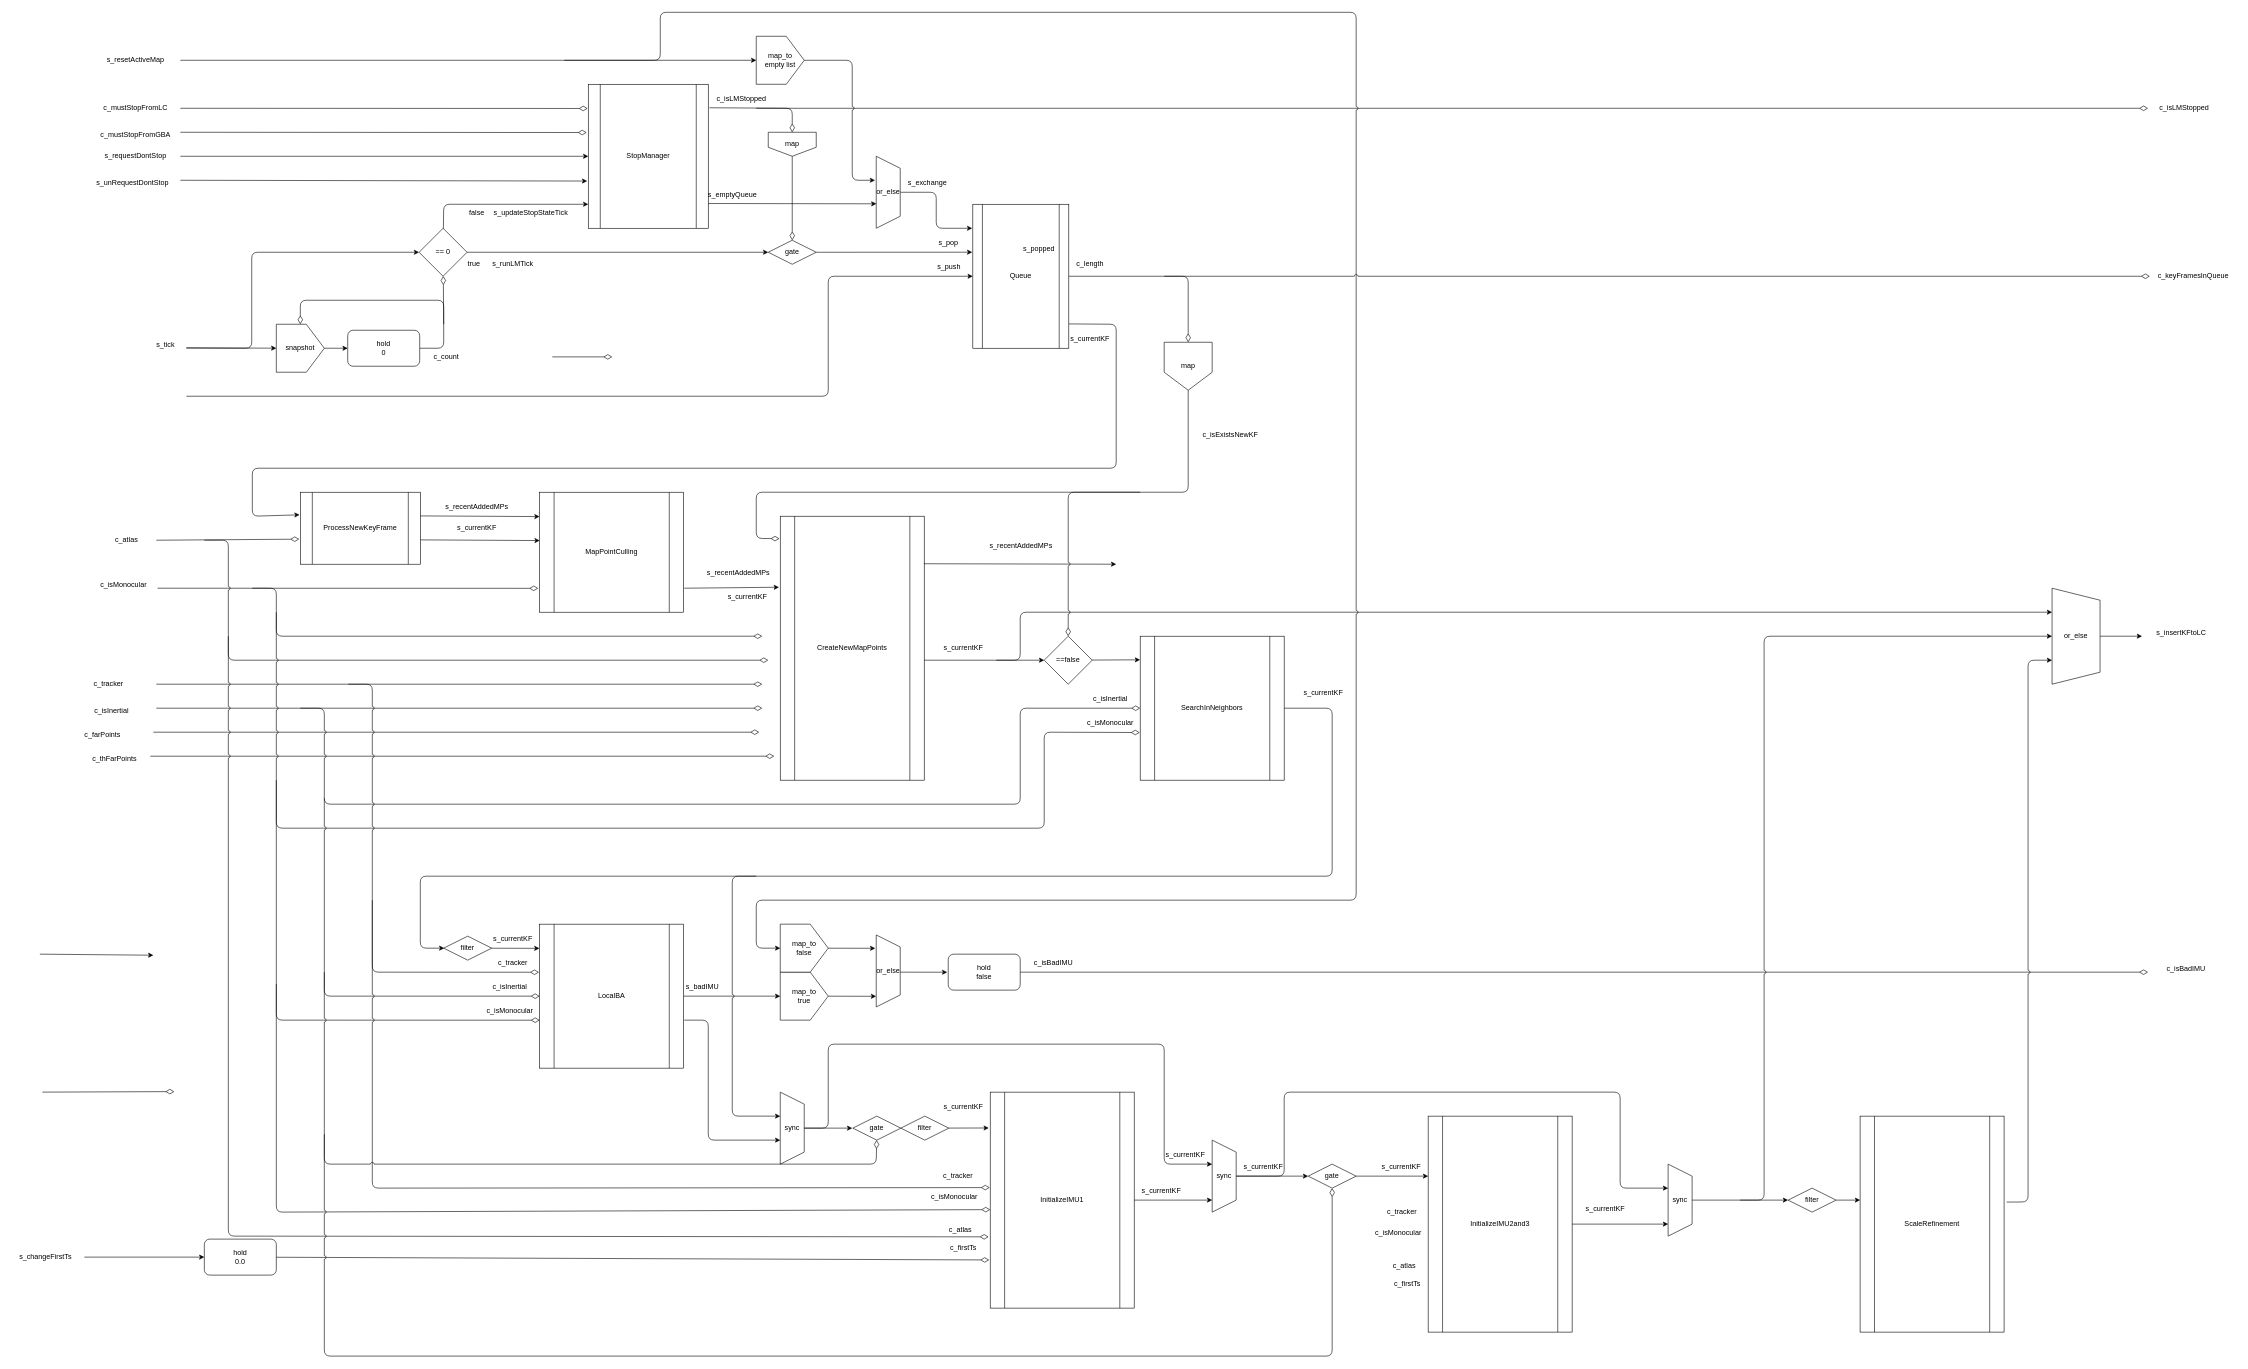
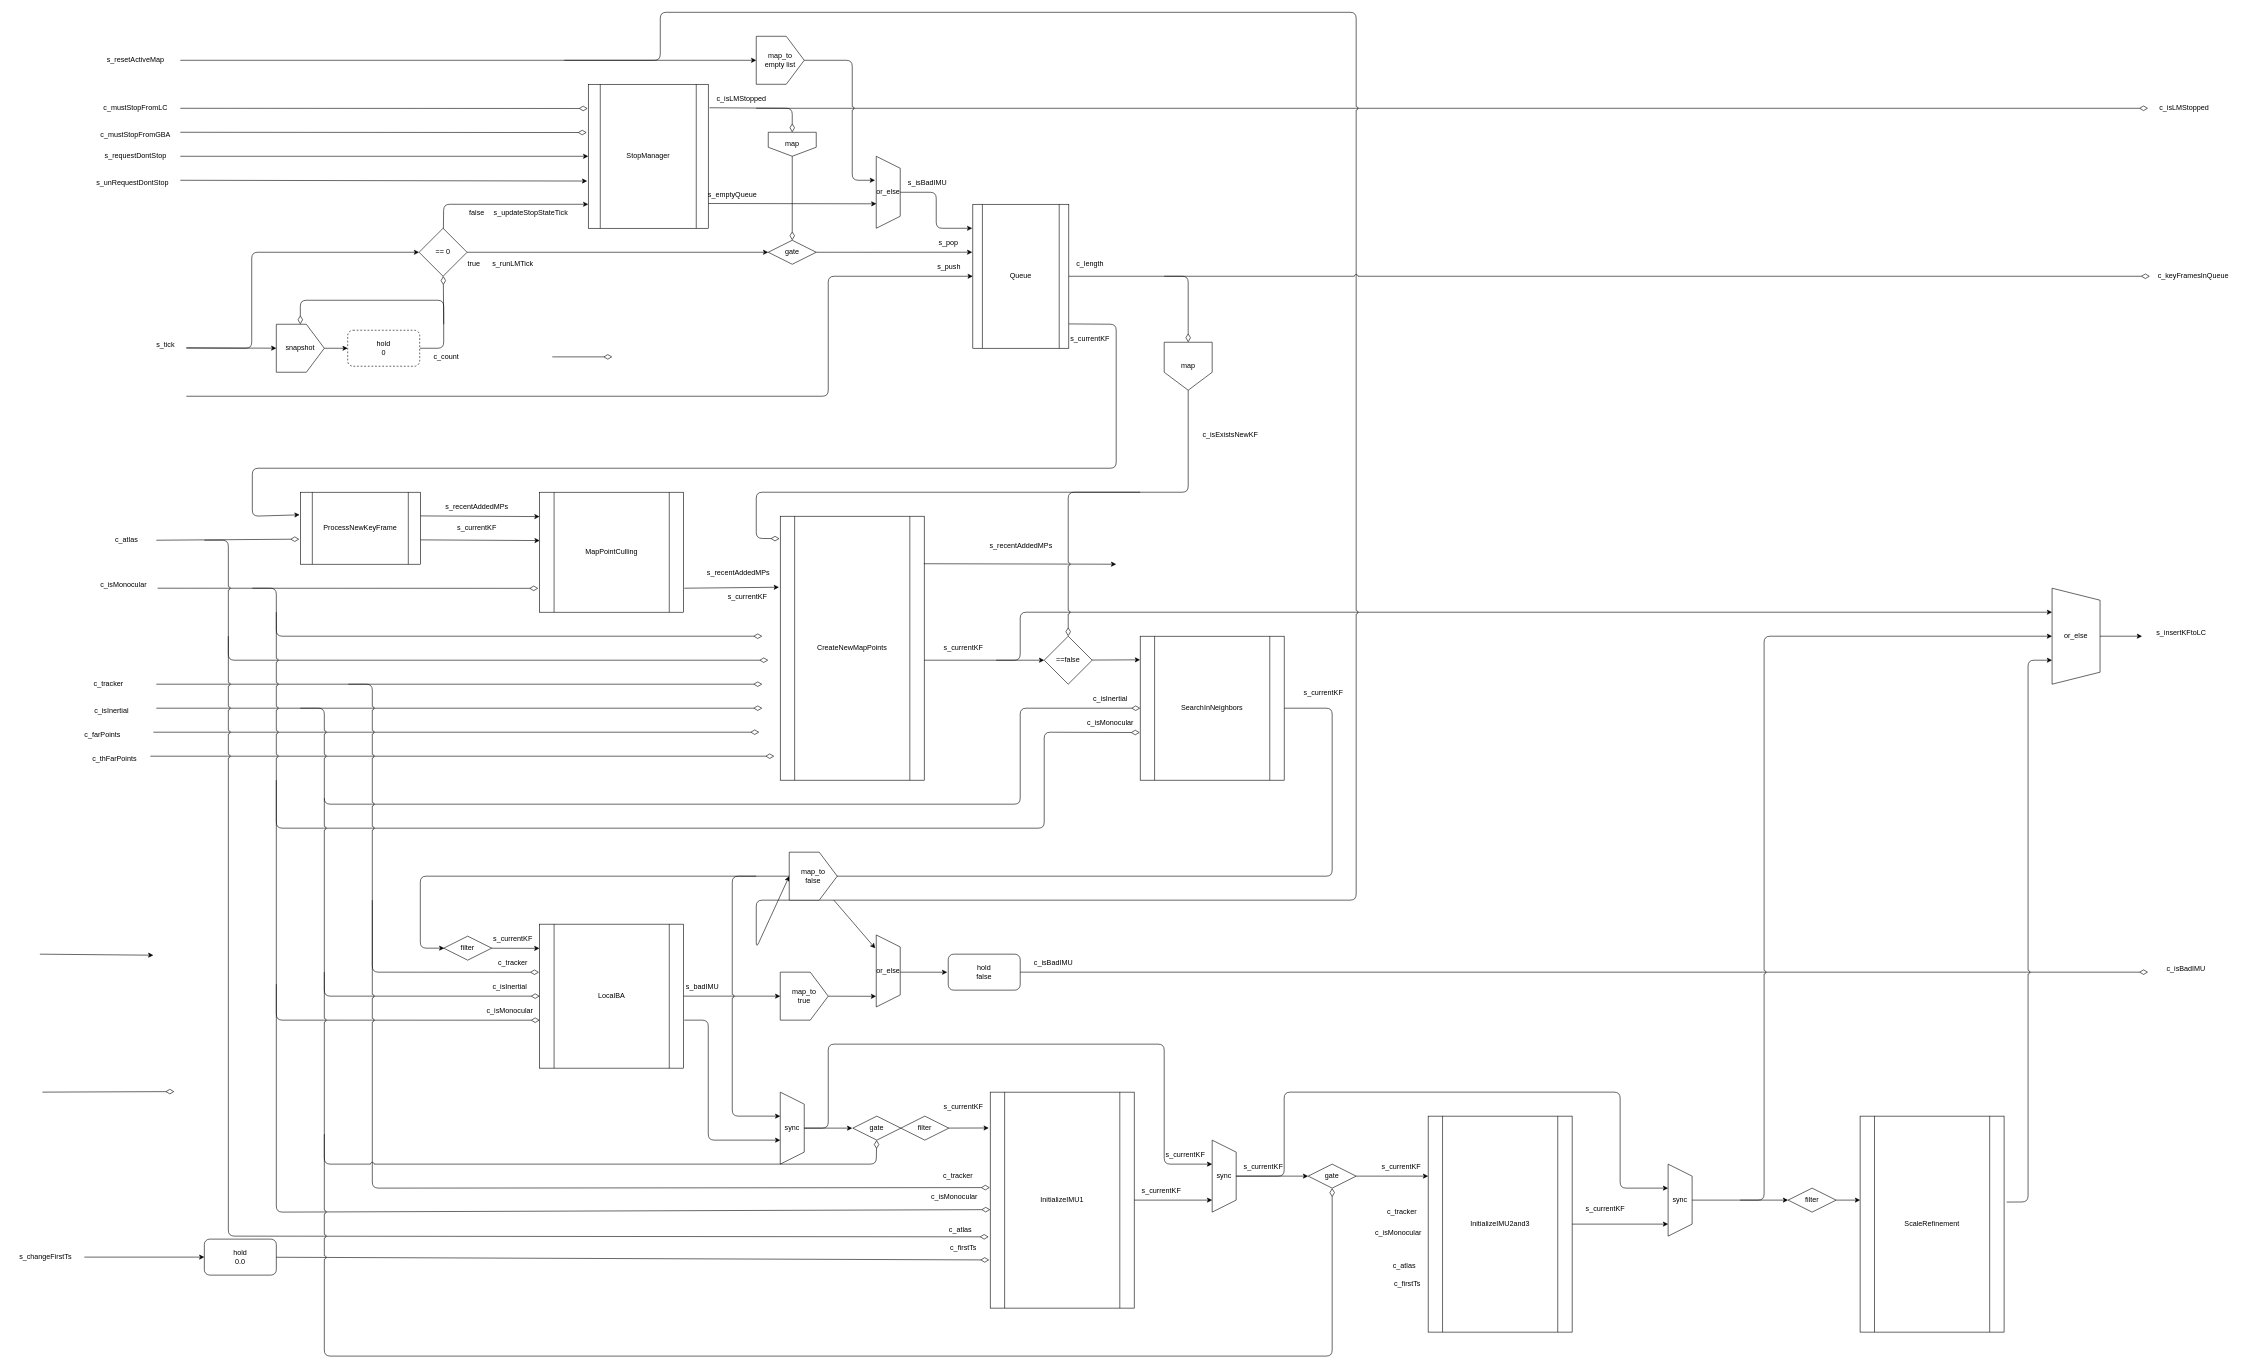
- <mxCell id="36" value="s_exchange" style="text;html=1;align=center;verticalAlign=middle;resizable=0;points=[];autosize=1;strokeColor=none;fillColor=none;" vertex="1" parent="1"><mxGeometry x="1500" y="290" width="90" height="30" as="geometry" /></mxCell>
+ <mxCell id="36" value="s_isBadIMU" style="text;html=1;align=center;verticalAlign=middle;resizable=0;points=[];autosize=1;strokeColor=none;fillColor=none;" vertex="1" parent="1"><mxGeometry x="1500" y="290" width="90" height="30" as="geometry" /></mxCell>
- <mxCell id="38" value="s_popped" style="text;html=1;align=center;verticalAlign=middle;resizable=0;points=[];autosize=1;strokeColor=none;fillColor=none;" vertex="1" parent="1"><mxGeometry x="1690.5" y="400" width="80" height="30" as="geometry" /></mxCell>
- <mxCell id="8" value="hold&lt;br&gt;0" style="rounded=1;whiteSpace=wrap;html=1;" vertex="1" parent="1"><mxGeometry x="579" y="550" width="120" height="60" as="geometry" /></mxCell>
+ <mxCell id="8" value="hold&lt;br&gt;0" style="rounded=1;whiteSpace=wrap;html=1;dashed=1;" vertex="1" parent="1"><mxGeometry x="579" y="550" width="120" height="60" as="geometry" /></mxCell>
- <mxCell id="108" value="map_to&lt;br&gt;false" style="shape=offPageConnector;whiteSpace=wrap;html=1;direction=north;" vertex="1" parent="1"><mxGeometry x="1300" y="1540" width="80" height="80" as="geometry" /></mxCell>
+ <mxCell id="108" value="map_to&lt;br&gt;false" style="shape=offPageConnector;whiteSpace=wrap;html=1;direction=north;" vertex="1" parent="1"><mxGeometry x="1315" y="1420" width="80" height="80" as="geometry" /></mxCell>
